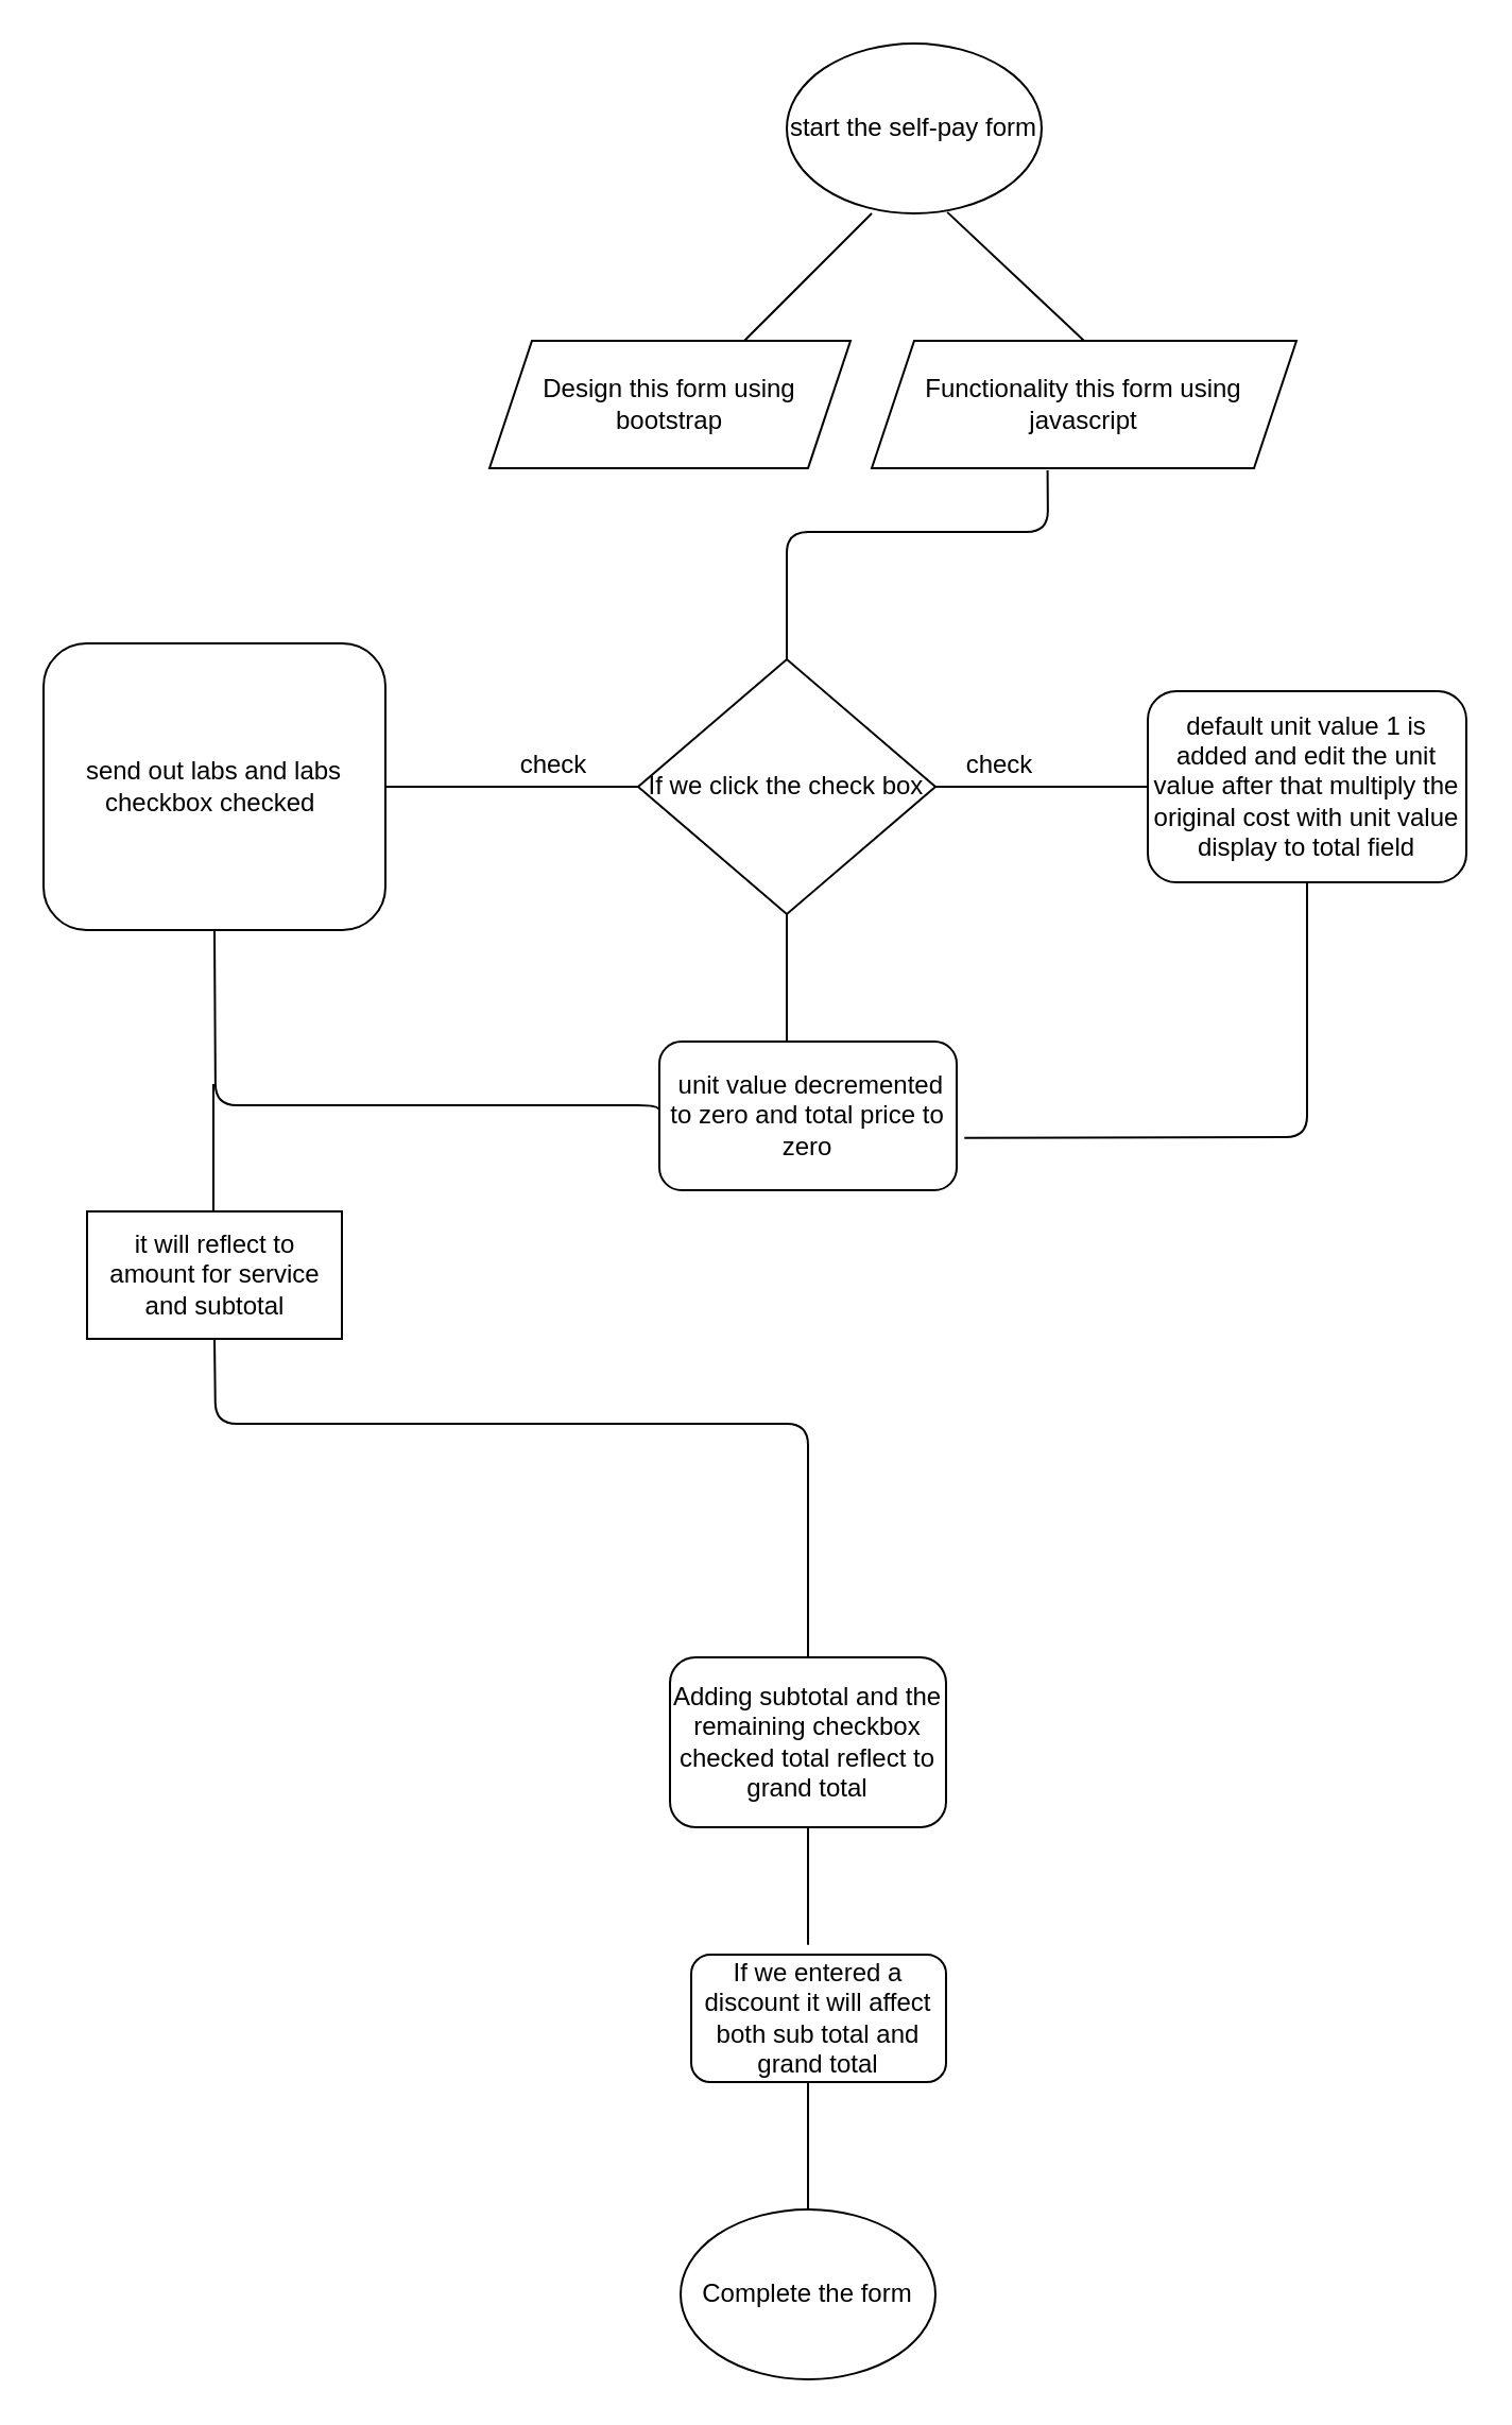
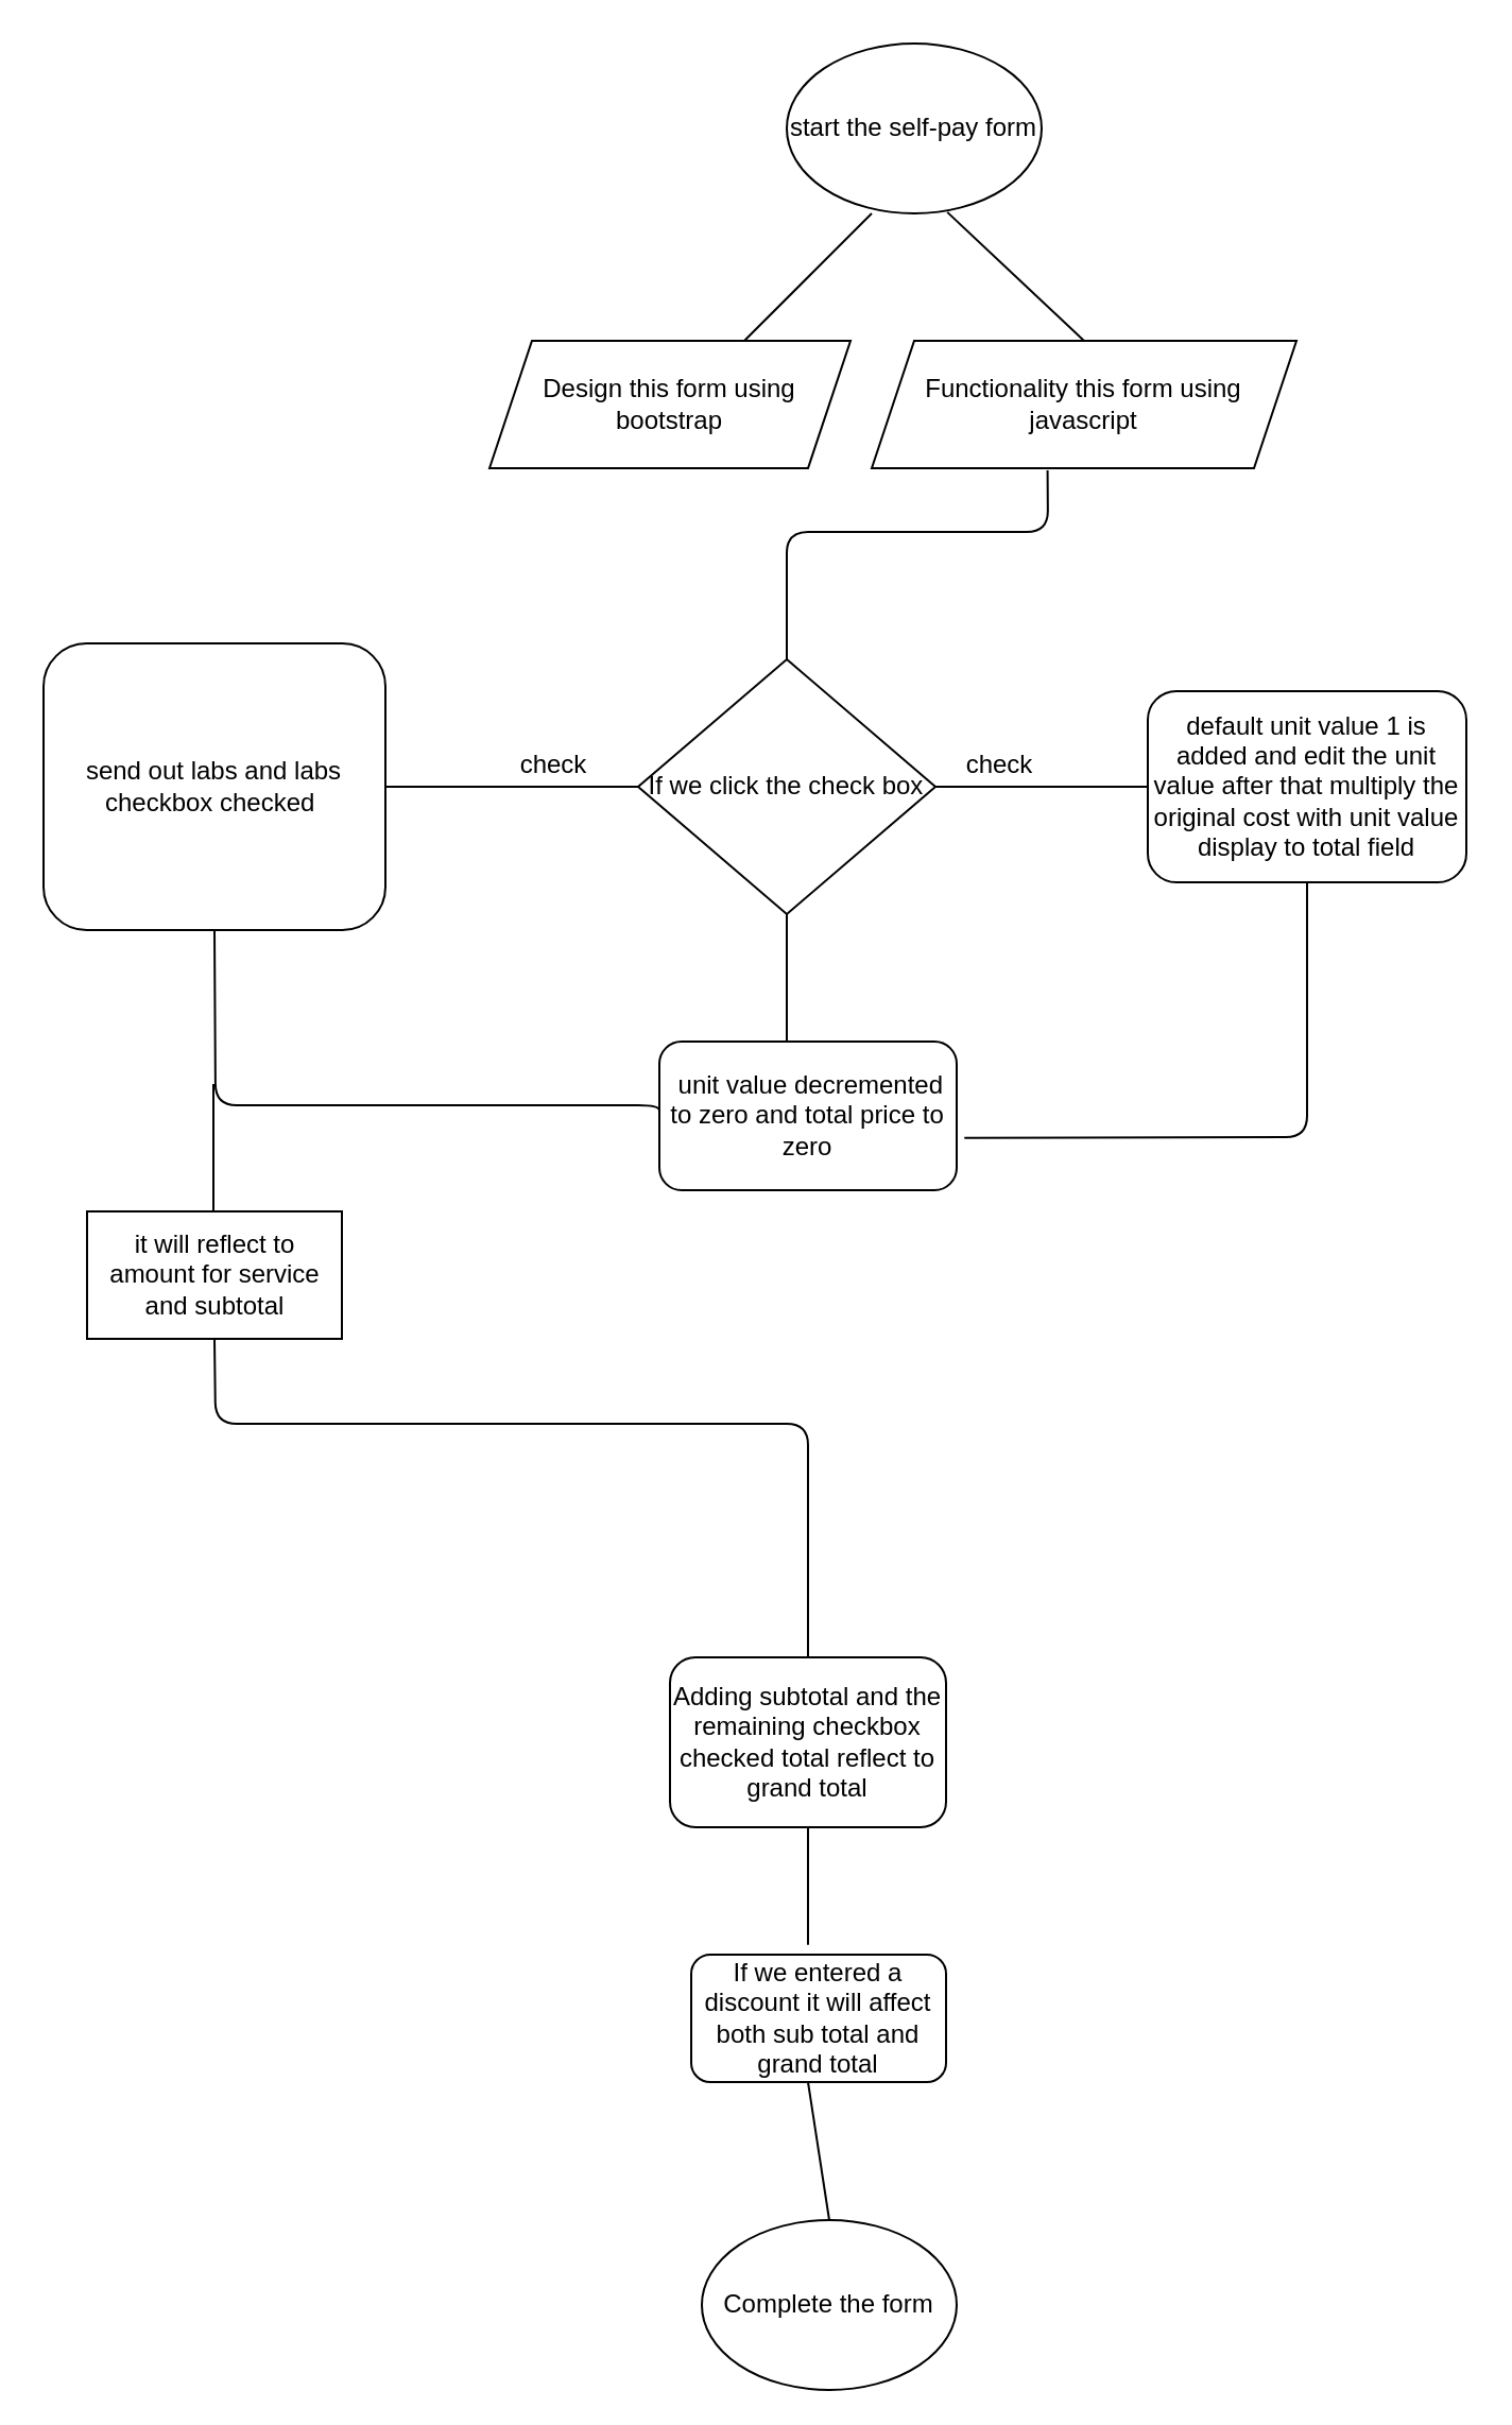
- <mxCell id="21" value="Complete the form" style="ellipse;whiteSpace=wrap;html=1;" vertex="1" parent="1"><mxGeometry x="320" y="1040" width="120" height="80" as="geometry" /></mxCell>
+ <mxCell id="21" value="Complete the form" style="ellipse;whiteSpace=wrap;html=1;" vertex="1" parent="1"><mxGeometry x="330" y="1045" width="120" height="80" as="geometry" /></mxCell>
